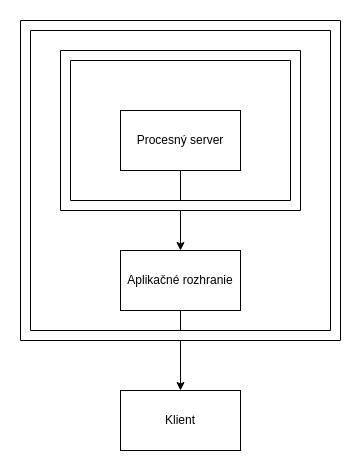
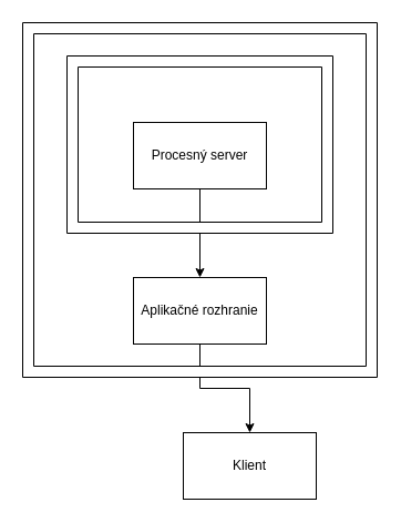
- <mxCell id="6" value="&lt;div&gt;Klient&lt;/div&gt;" style="rounded=0;whiteSpace=wrap;html=1;" vertex="1" parent="1"><mxGeometry x="120" y="390" width="120" height="60" as="geometry" /></mxCell>
+ <mxCell id="6" value="&lt;div&gt;Klient&lt;/div&gt;" style="rounded=0;whiteSpace=wrap;html=1;" vertex="1" parent="1"><mxGeometry x="165" y="390" width="120" height="60" as="geometry" /></mxCell>
